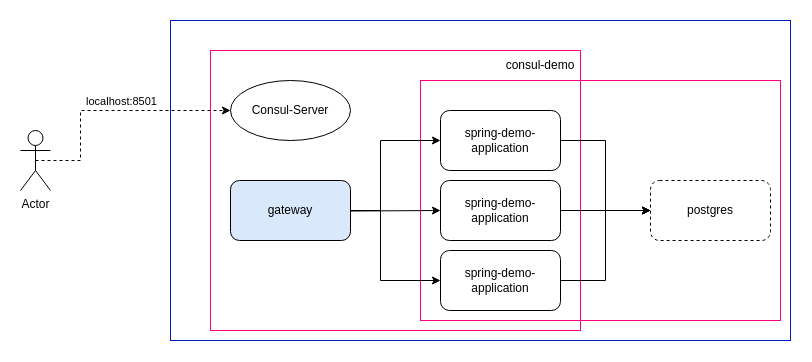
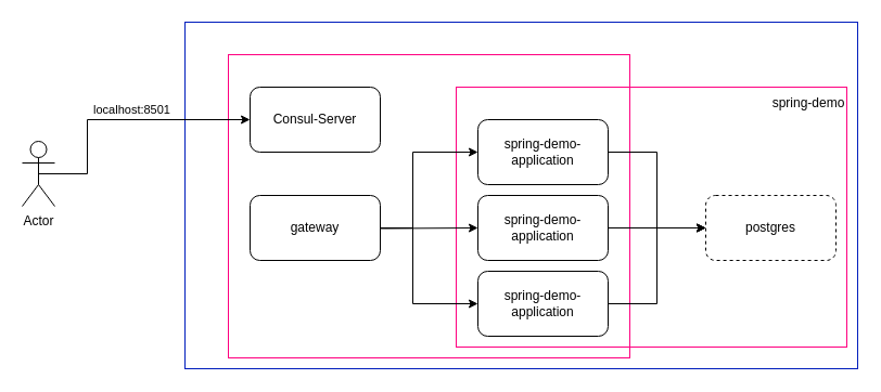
- <mxCell id="21" value="consul-demo" style="text;html=1;strokeColor=none;fillColor=none;align=center;verticalAlign=middle;whiteSpace=wrap;rounded=0;" parent="1" vertex="1"><mxGeometry x="500" y="50" width="80" height="30" as="geometry" /></mxCell>
+ <mxCell id="20" value="spring-demo" style="text;html=1;strokeColor=none;fillColor=none;align=center;verticalAlign=middle;whiteSpace=wrap;rounded=0;" parent="1" vertex="1"><mxGeometry x="710" y="80" width="70" height="30" as="geometry" /></mxCell>
- <mxCell id="16" style="edgeStyle=orthogonalEdgeStyle;rounded=0;orthogonalLoop=1;jettySize=auto;html=1;entryX=0;entryY=0.5;entryDx=0;entryDy=0;exitX=0.5;exitY=0.5;exitDx=0;exitDy=0;exitPerimeter=0;dashed=1;" parent="1" source="18" target="15" edge="1"><mxGeometry relative="1" as="geometry"><Array as="points"><mxPoint x="80" y="160" /><mxPoint x="80" y="110" /></Array></mxGeometry></mxCell>
+ <mxCell id="16" style="edgeStyle=orthogonalEdgeStyle;rounded=0;orthogonalLoop=1;jettySize=auto;html=1;entryX=0;entryY=0.5;entryDx=0;entryDy=0;exitX=0.5;exitY=0.5;exitDx=0;exitDy=0;exitPerimeter=0;" parent="1" source="18" target="15" edge="1"><mxGeometry relative="1" as="geometry"><Array as="points"><mxPoint x="80" y="160" /><mxPoint x="80" y="110" /></Array></mxGeometry></mxCell>
- <mxCell id="15" value="Consul-Server" style="ellipse;whiteSpace=wrap;html=1;" parent="1" vertex="1"><mxGeometry x="230" y="80" width="120" height="60" as="geometry" /></mxCell>
+ <mxCell id="15" value="Consul-Server" style="rounded=1;whiteSpace=wrap;html=1;" parent="1" vertex="1"><mxGeometry x="230" y="80" width="120" height="60" as="geometry" /></mxCell>
- <mxCell id="8" value="gateway" style="rounded=1;whiteSpace=wrap;html=1;fillColor=#dae8fc;" parent="1" vertex="1"><mxGeometry x="230" y="180" width="120" height="60" as="geometry" /></mxCell>
+ <mxCell id="8" value="gateway" style="rounded=1;whiteSpace=wrap;html=1;" parent="1" vertex="1"><mxGeometry x="230" y="180" width="120" height="60" as="geometry" /></mxCell>
